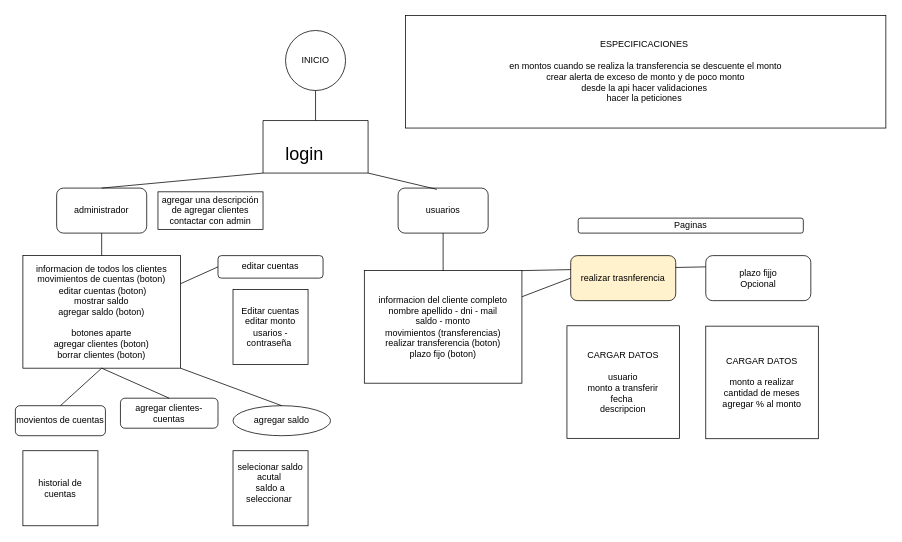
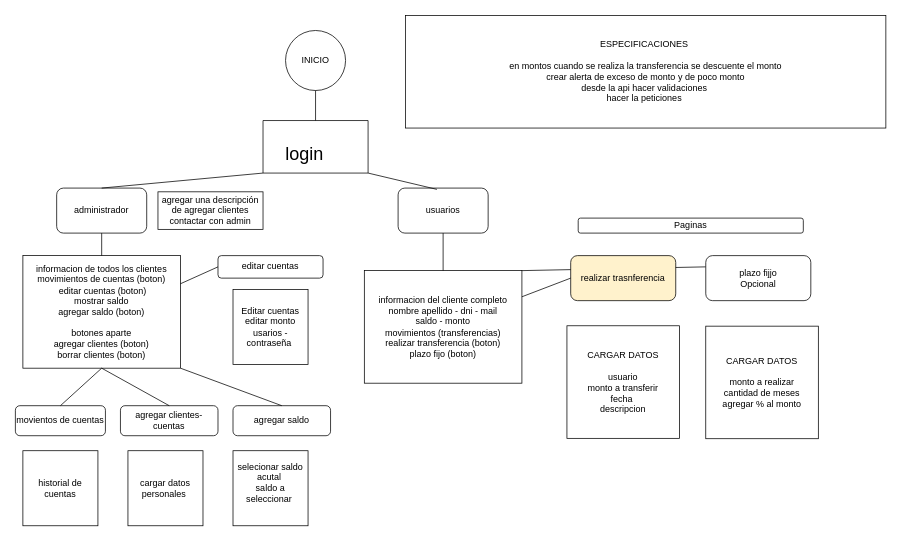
- <mxCell id="23" value="agregar clientes-cuentas" style="rounded=1;whiteSpace=wrap;html=1;" vertex="1" parent="1"><mxGeometry x="160" y="530" width="130" height="40" as="geometry" /></mxCell>
+ <mxCell id="23" value="agregar clientes-cuentas" style="rounded=1;whiteSpace=wrap;html=1;" vertex="1" parent="1"><mxGeometry x="160" y="540" width="130" height="40" as="geometry" /></mxCell>
- <mxCell id="30" value="agregar saldo" style="ellipse;whiteSpace=wrap;html=1;" vertex="1" parent="1"><mxGeometry x="310" y="540" width="130" height="40" as="geometry" /></mxCell>
+ <mxCell id="30" value="agregar saldo" style="rounded=1;whiteSpace=wrap;html=1;" vertex="1" parent="1"><mxGeometry x="310" y="540" width="130" height="40" as="geometry" /></mxCell>
+ <mxCell id="28" value="cargar datos personales&amp;nbsp;" style="whiteSpace=wrap;html=1;aspect=fixed;" vertex="1" parent="1"><mxGeometry x="170" y="600" width="100" height="100" as="geometry" /></mxCell>
